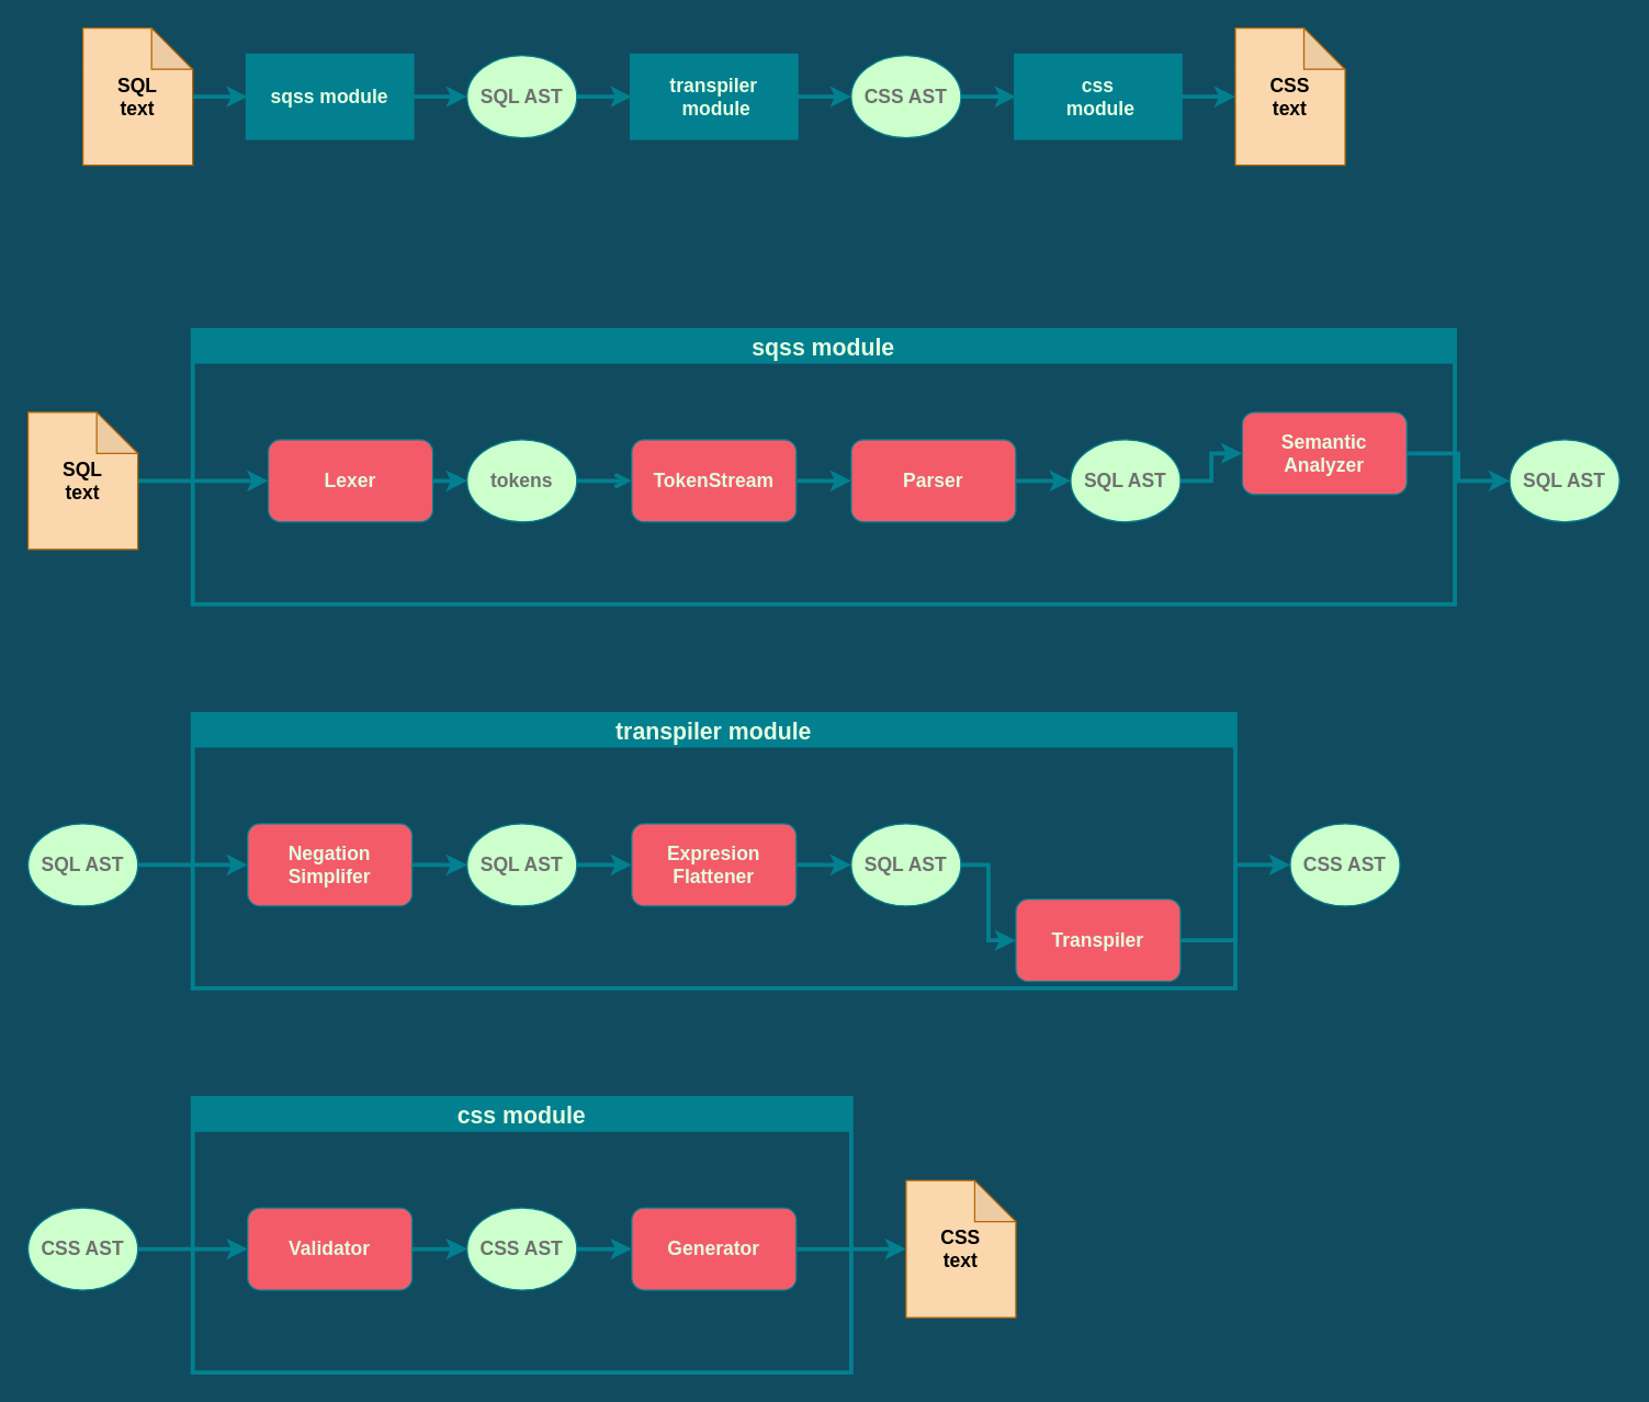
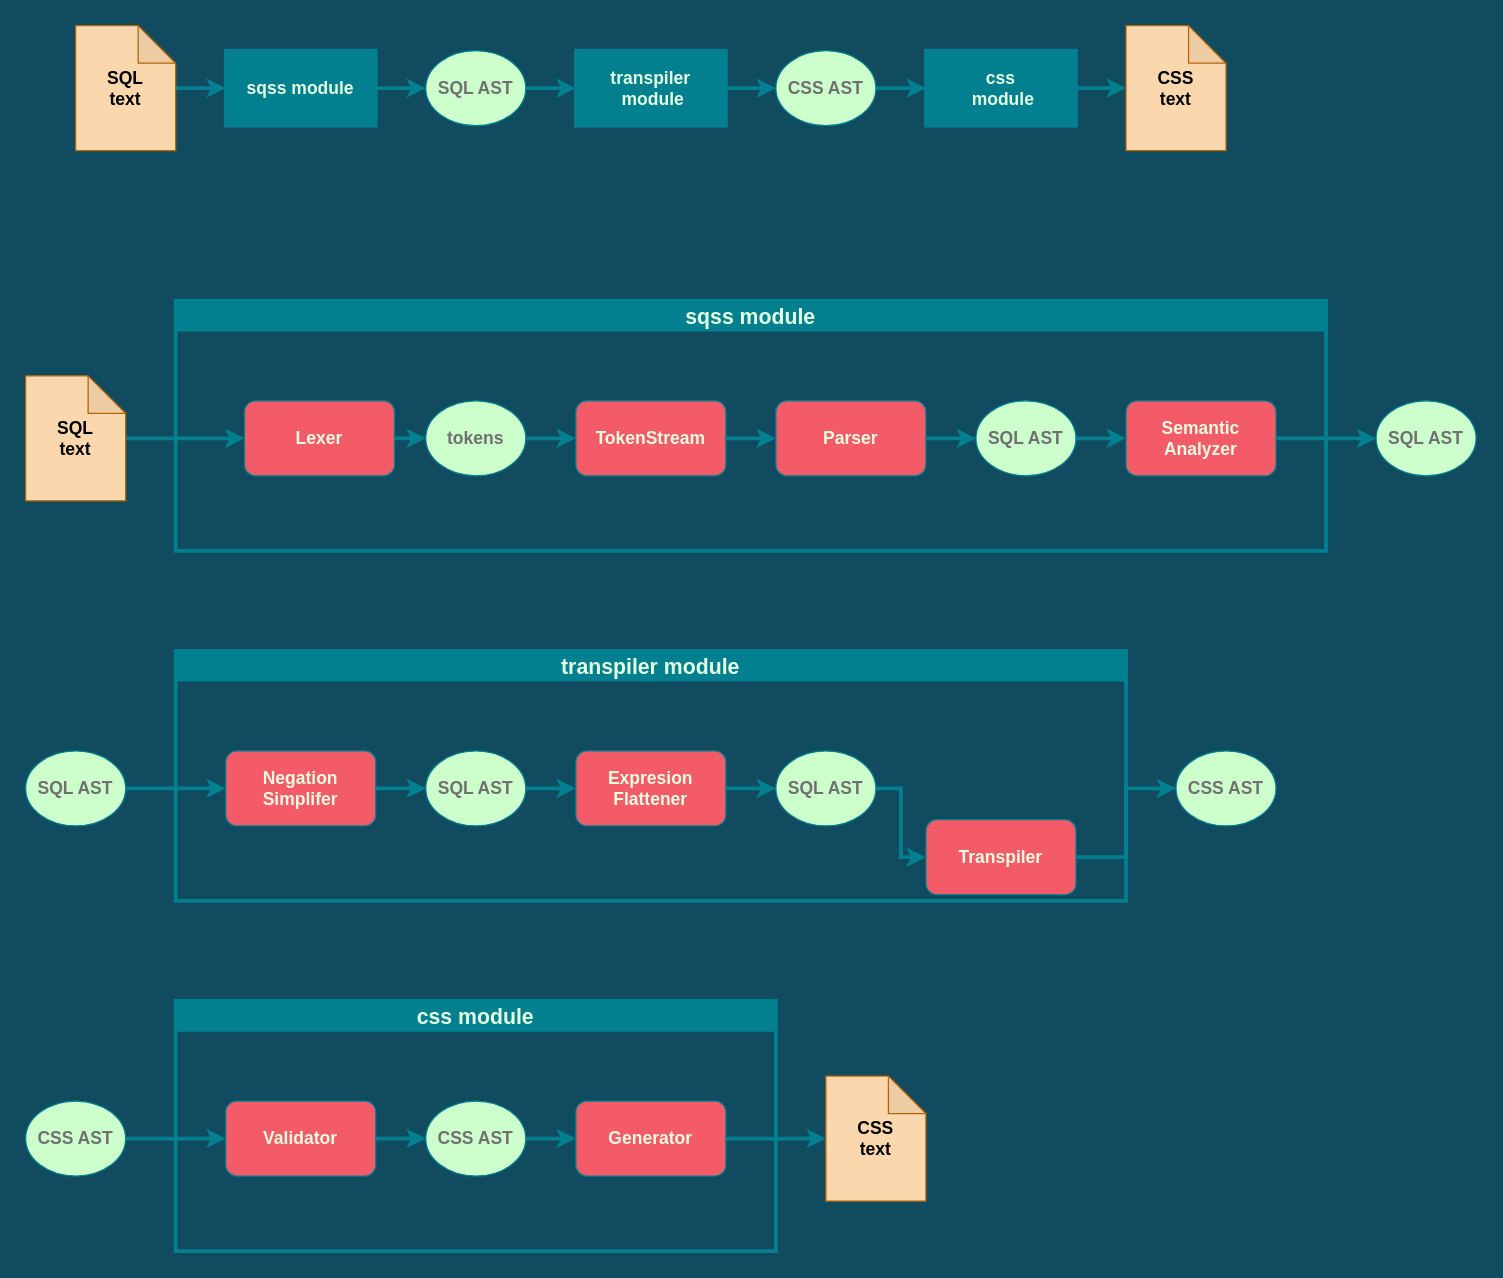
- <mxCell id="17" value="&lt;div style=&quot;font-size: 14px;&quot;&gt;Semantic&lt;/div&gt;&lt;div style=&quot;font-size: 14px;&quot;&gt;Analyzer&lt;br style=&quot;font-size: 14px;&quot;&gt;&lt;/div&gt;" style="rounded=1;whiteSpace=wrap;html=1;fillStyle=auto;fontColor=#E4FDE1;strokeColor=#028090;fillColor=#F45B69;fontStyle=1;fontSize=14;" vertex="1" parent="1"><mxGeometry x="905" y="300" width="120" height="60" as="geometry" /></mxCell>
+ <mxCell id="17" value="&lt;div style=&quot;font-size: 14px;&quot;&gt;Semantic&lt;/div&gt;&lt;div style=&quot;font-size: 14px;&quot;&gt;Analyzer&lt;br style=&quot;font-size: 14px;&quot;&gt;&lt;/div&gt;" style="rounded=1;whiteSpace=wrap;html=1;fillStyle=auto;fontColor=#E4FDE1;strokeColor=#028090;fillColor=#F45B69;fontStyle=1;fontSize=14;" vertex="1" parent="1"><mxGeometry x="900" y="320" width="120" height="60" as="geometry" /></mxCell>
- <mxCell id="4" style="edgeStyle=orthogonalEdgeStyle;rounded=0;orthogonalLoop=1;jettySize=auto;html=1;entryX=0;entryY=0.5;entryDx=0;entryDy=0;fontColor=#E4FDE1;strokeColor=#028090;fillColor=#F45B69;strokeWidth=3;endArrow=open;" edge="1" parent="2" source="5" target="8"><mxGeometry relative="1" as="geometry" /></mxCell>
+ <mxCell id="4" style="edgeStyle=orthogonalEdgeStyle;rounded=0;orthogonalLoop=1;jettySize=auto;html=1;entryX=0;entryY=0.5;entryDx=0;entryDy=0;fontColor=#E4FDE1;strokeColor=#028090;fillColor=#F45B69;strokeWidth=3;" edge="1" parent="2" source="5" target="8"><mxGeometry relative="1" as="geometry" /></mxCell>
